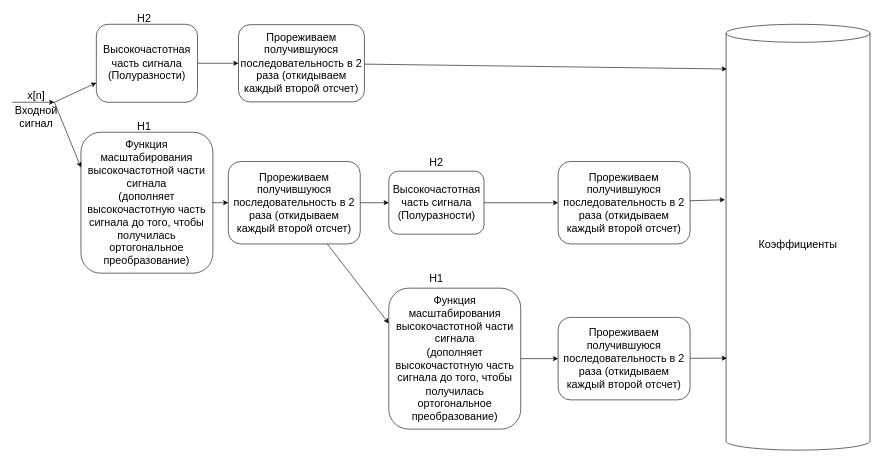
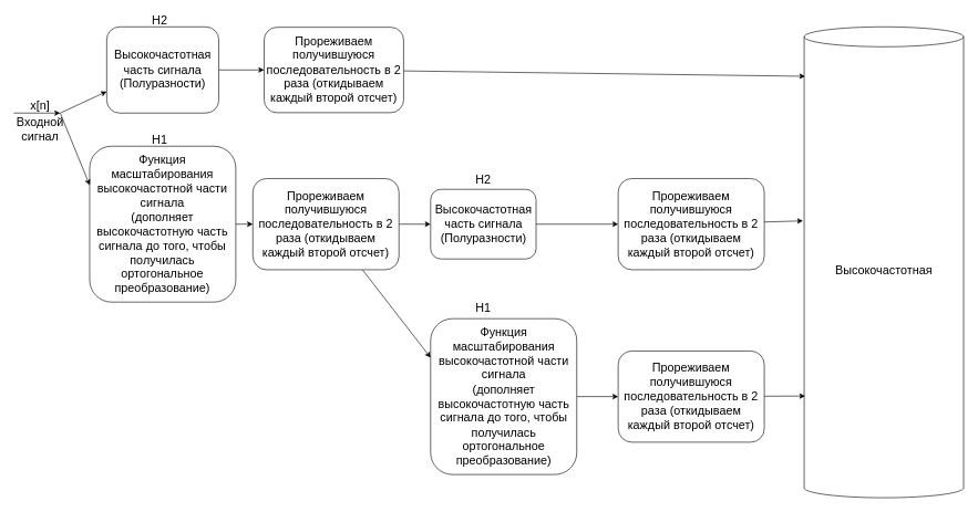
- <mxCell id="14" value="Коэффициенты" style="shape=cylinder3;whiteSpace=wrap;html=1;boundedLbl=1;backgroundOutline=1;size=15;fontSize=18;" vertex="1" parent="1"><mxGeometry x="1210" y="40" width="240" height="710" as="geometry" /></mxCell>
+ <mxCell id="14" value="Высокочастотная" style="shape=cylinder3;whiteSpace=wrap;html=1;boundedLbl=1;backgroundOutline=1;size=15;fontSize=18;" vertex="1" parent="1"><mxGeometry x="1210" y="40" width="240" height="710" as="geometry" /></mxCell>
